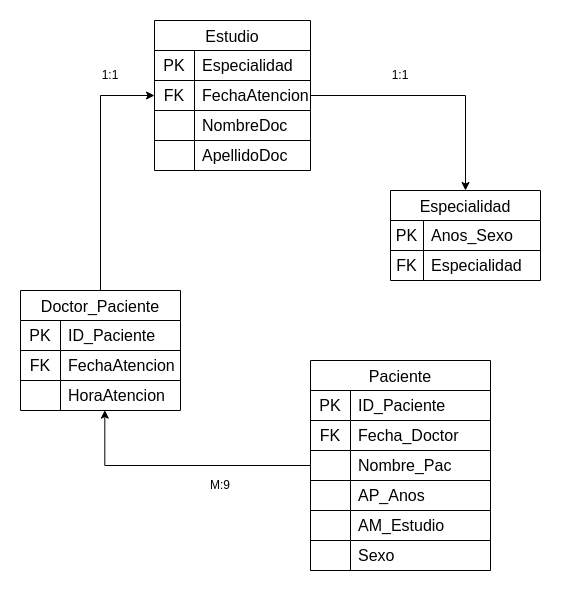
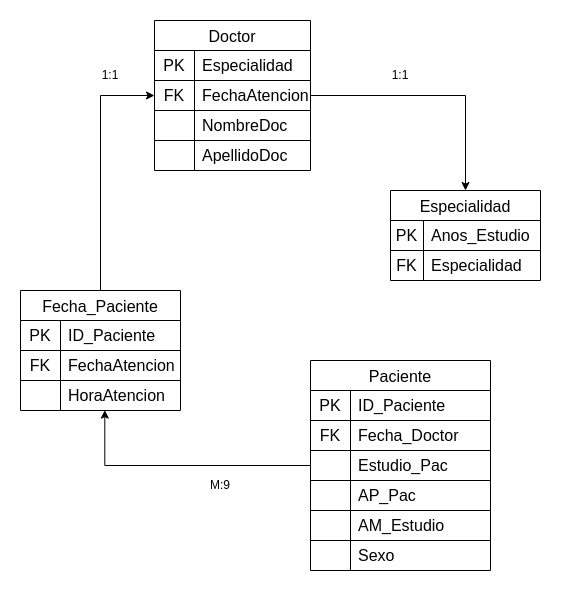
- <mxCell id="20" value="Estudio" style="shape=table;startSize=30;container=1;collapsible=0;childLayout=tableLayout;fixedRows=1;rowLines=1;fontStyle=0;strokeColor=default;fontSize=16;" vertex="1" parent="1"><mxGeometry x="154" y="20" width="156" height="150" as="geometry" /></mxCell>
+ <mxCell id="20" value="Doctor" style="shape=table;startSize=30;container=1;collapsible=0;childLayout=tableLayout;fixedRows=1;rowLines=1;fontStyle=0;strokeColor=default;fontSize=16;" vertex="1" parent="1"><mxGeometry x="154" y="20" width="156" height="150" as="geometry" /></mxCell>
- <mxCell id="5" value="Anos_Sexo" style="shape=partialRectangle;html=1;whiteSpace=wrap;connectable=0;fillColor=none;top=0;left=0;bottom=0;right=0;align=left;spacingLeft=6;overflow=hidden;strokeColor=inherit;fontSize=16;" vertex="1" parent="3"><mxGeometry x="33" width="117" height="30" as="geometry"><mxRectangle width="117" height="30" as="alternateBounds" /></mxGeometry></mxCell>
+ <mxCell id="5" value="Anos_Estudio" style="shape=partialRectangle;html=1;whiteSpace=wrap;connectable=0;fillColor=none;top=0;left=0;bottom=0;right=0;align=left;spacingLeft=6;overflow=hidden;strokeColor=inherit;fontSize=16;" vertex="1" parent="3"><mxGeometry x="33" width="117" height="30" as="geometry"><mxRectangle width="117" height="30" as="alternateBounds" /></mxGeometry></mxCell>
- <mxCell id="10" value="Doctor_Paciente" style="shape=table;startSize=30;container=1;collapsible=0;childLayout=tableLayout;fixedRows=1;rowLines=1;fontStyle=0;strokeColor=default;fontSize=16;" vertex="1" parent="1"><mxGeometry x="20" y="290" width="160" height="120" as="geometry" /></mxCell>
+ <mxCell id="10" value="Fecha_Paciente" style="shape=table;startSize=30;container=1;collapsible=0;childLayout=tableLayout;fixedRows=1;rowLines=1;fontStyle=0;strokeColor=default;fontSize=16;" vertex="1" parent="1"><mxGeometry x="20" y="290" width="160" height="120" as="geometry" /></mxCell>
- <mxCell id="43" value="Nombre_Pac" style="shape=partialRectangle;html=1;whiteSpace=wrap;connectable=0;fillColor=none;top=0;left=0;bottom=0;right=0;align=left;spacingLeft=6;overflow=hidden;strokeColor=inherit;fontSize=16;" vertex="1" parent="41"><mxGeometry x="40" width="140" height="30" as="geometry"><mxRectangle width="140" height="30" as="alternateBounds" /></mxGeometry></mxCell>
+ <mxCell id="43" value="Estudio_Pac" style="shape=partialRectangle;html=1;whiteSpace=wrap;connectable=0;fillColor=none;top=0;left=0;bottom=0;right=0;align=left;spacingLeft=6;overflow=hidden;strokeColor=inherit;fontSize=16;" vertex="1" parent="41"><mxGeometry x="40" width="140" height="30" as="geometry"><mxRectangle width="140" height="30" as="alternateBounds" /></mxGeometry></mxCell>
- <mxCell id="46" value="AP_Anos" style="shape=partialRectangle;html=1;whiteSpace=wrap;connectable=0;fillColor=none;top=0;left=0;bottom=0;right=0;align=left;spacingLeft=6;overflow=hidden;strokeColor=inherit;fontSize=16;" vertex="1" parent="44"><mxGeometry x="40" width="140" height="30" as="geometry"><mxRectangle width="140" height="30" as="alternateBounds" /></mxGeometry></mxCell>
+ <mxCell id="46" value="AP_Pac" style="shape=partialRectangle;html=1;whiteSpace=wrap;connectable=0;fillColor=none;top=0;left=0;bottom=0;right=0;align=left;spacingLeft=6;overflow=hidden;strokeColor=inherit;fontSize=16;" vertex="1" parent="44"><mxGeometry x="40" width="140" height="30" as="geometry"><mxRectangle width="140" height="30" as="alternateBounds" /></mxGeometry></mxCell>
